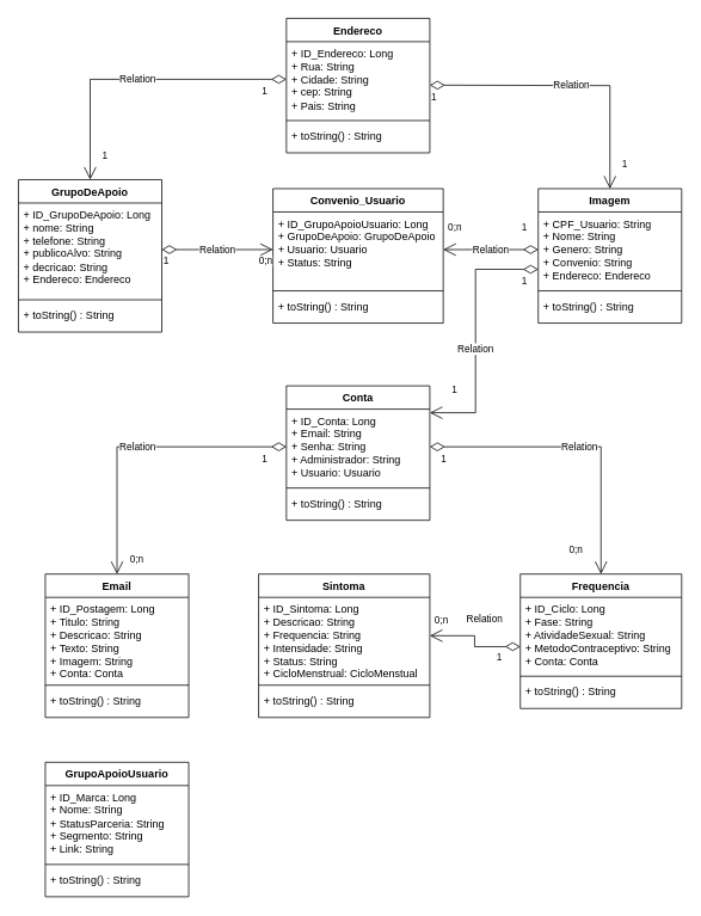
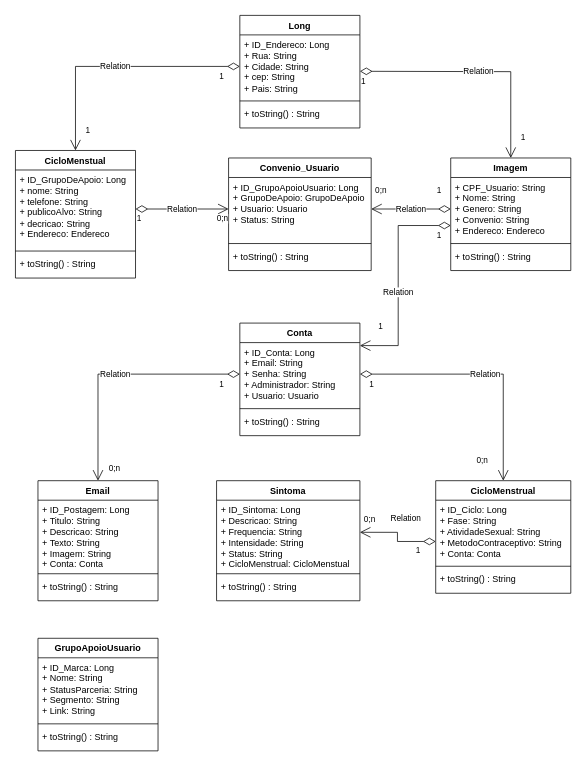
- <mxCell id="2" value="Endereco" style="swimlane;fontStyle=1;align=center;verticalAlign=top;childLayout=stackLayout;horizontal=1;startSize=26;horizontalStack=0;resizeParent=1;resizeParentMax=0;resizeLast=0;collapsible=1;marginBottom=0;whiteSpace=wrap;html=1;" vertex="1" parent="1"><mxGeometry x="319" y="20" width="160" height="150" as="geometry" /></mxCell>
+ <mxCell id="2" value="Long" style="swimlane;fontStyle=1;align=center;verticalAlign=top;childLayout=stackLayout;horizontal=1;startSize=26;horizontalStack=0;resizeParent=1;resizeParentMax=0;resizeLast=0;collapsible=1;marginBottom=0;whiteSpace=wrap;html=1;" vertex="1" parent="1"><mxGeometry x="319" y="20" width="160" height="150" as="geometry" /></mxCell>
- <mxCell id="6" value="GrupoDeApoio" style="swimlane;fontStyle=1;align=center;verticalAlign=top;childLayout=stackLayout;horizontal=1;startSize=26;horizontalStack=0;resizeParent=1;resizeParentMax=0;resizeLast=0;collapsible=1;marginBottom=0;whiteSpace=wrap;html=1;" vertex="1" parent="1"><mxGeometry x="20" y="200" width="160" height="170" as="geometry" /></mxCell>
+ <mxCell id="6" value="CicloMenstual" style="swimlane;fontStyle=1;align=center;verticalAlign=top;childLayout=stackLayout;horizontal=1;startSize=26;horizontalStack=0;resizeParent=1;resizeParentMax=0;resizeLast=0;collapsible=1;marginBottom=0;whiteSpace=wrap;html=1;" vertex="1" parent="1"><mxGeometry x="20" y="200" width="160" height="170" as="geometry" /></mxCell>
- <mxCell id="30" value="Frequencia" style="swimlane;fontStyle=1;align=center;verticalAlign=top;childLayout=stackLayout;horizontal=1;startSize=26;horizontalStack=0;resizeParent=1;resizeParentMax=0;resizeLast=0;collapsible=1;marginBottom=0;whiteSpace=wrap;html=1;" vertex="1" parent="1"><mxGeometry x="580" y="640" width="180" height="150" as="geometry" /></mxCell>
+ <mxCell id="30" value="CicloMenstrual" style="swimlane;fontStyle=1;align=center;verticalAlign=top;childLayout=stackLayout;horizontal=1;startSize=26;horizontalStack=0;resizeParent=1;resizeParentMax=0;resizeLast=0;collapsible=1;marginBottom=0;whiteSpace=wrap;html=1;" vertex="1" parent="1"><mxGeometry x="580" y="640" width="180" height="150" as="geometry" /></mxCell>
